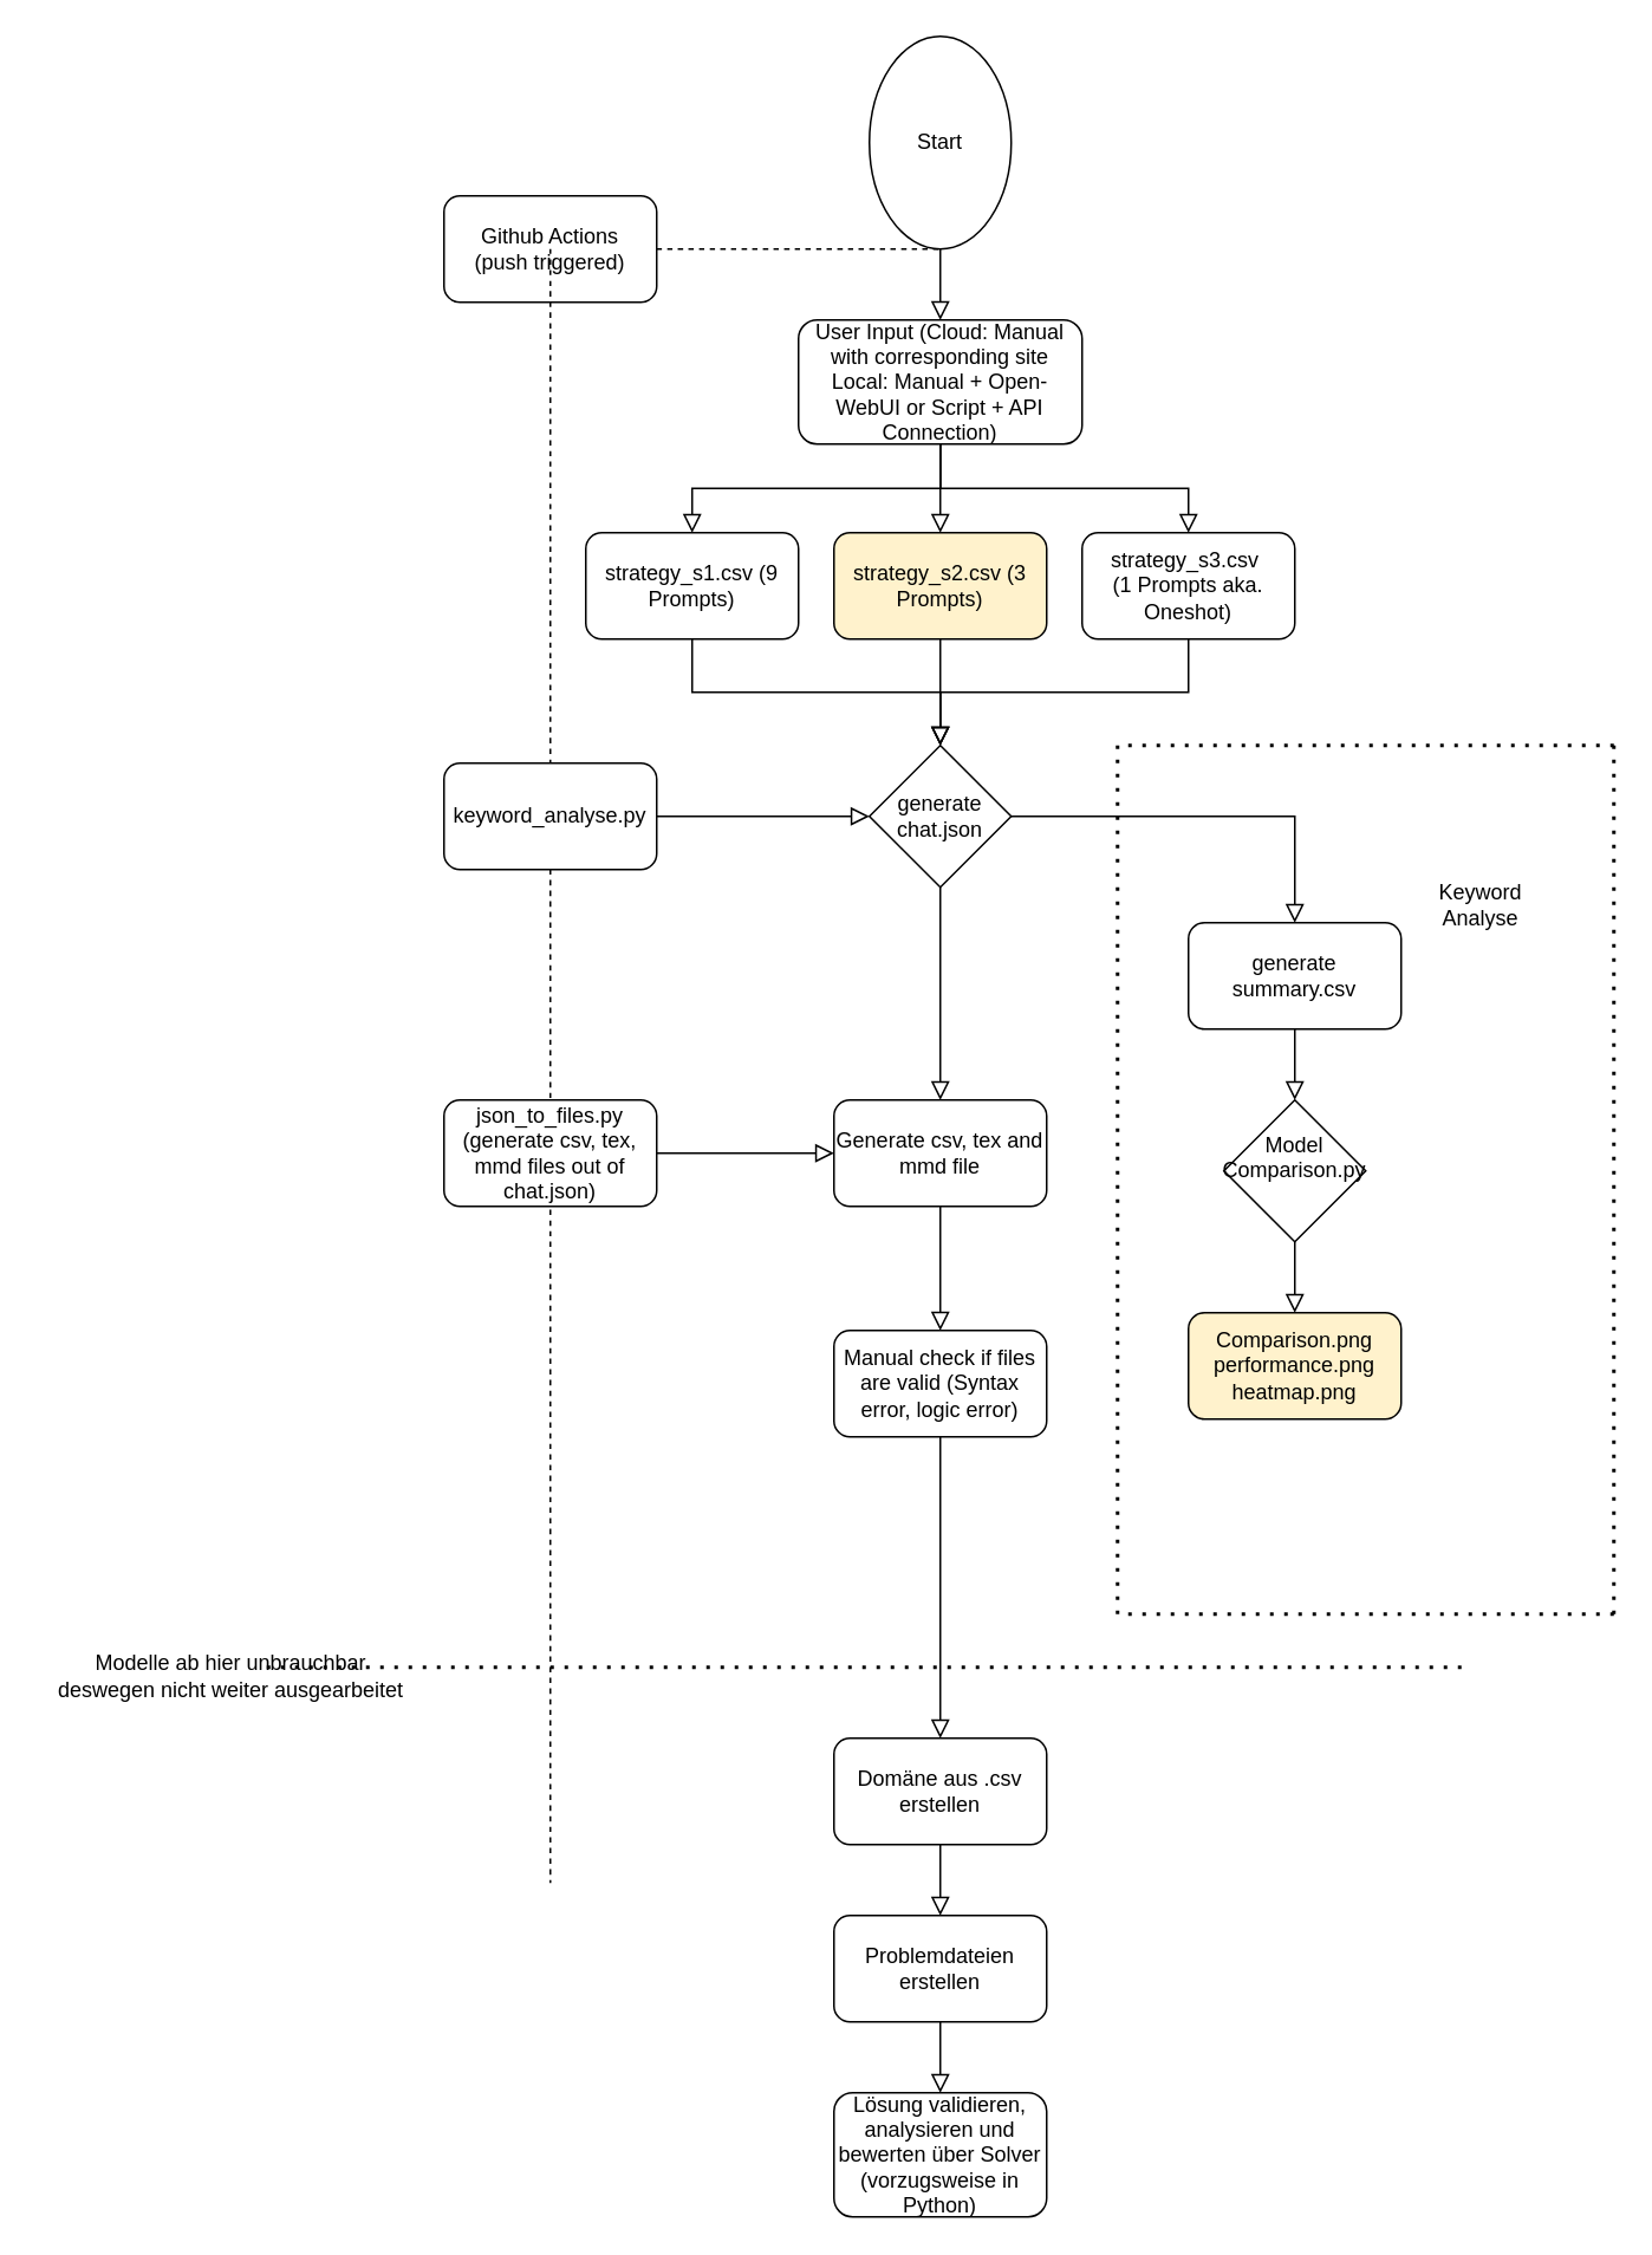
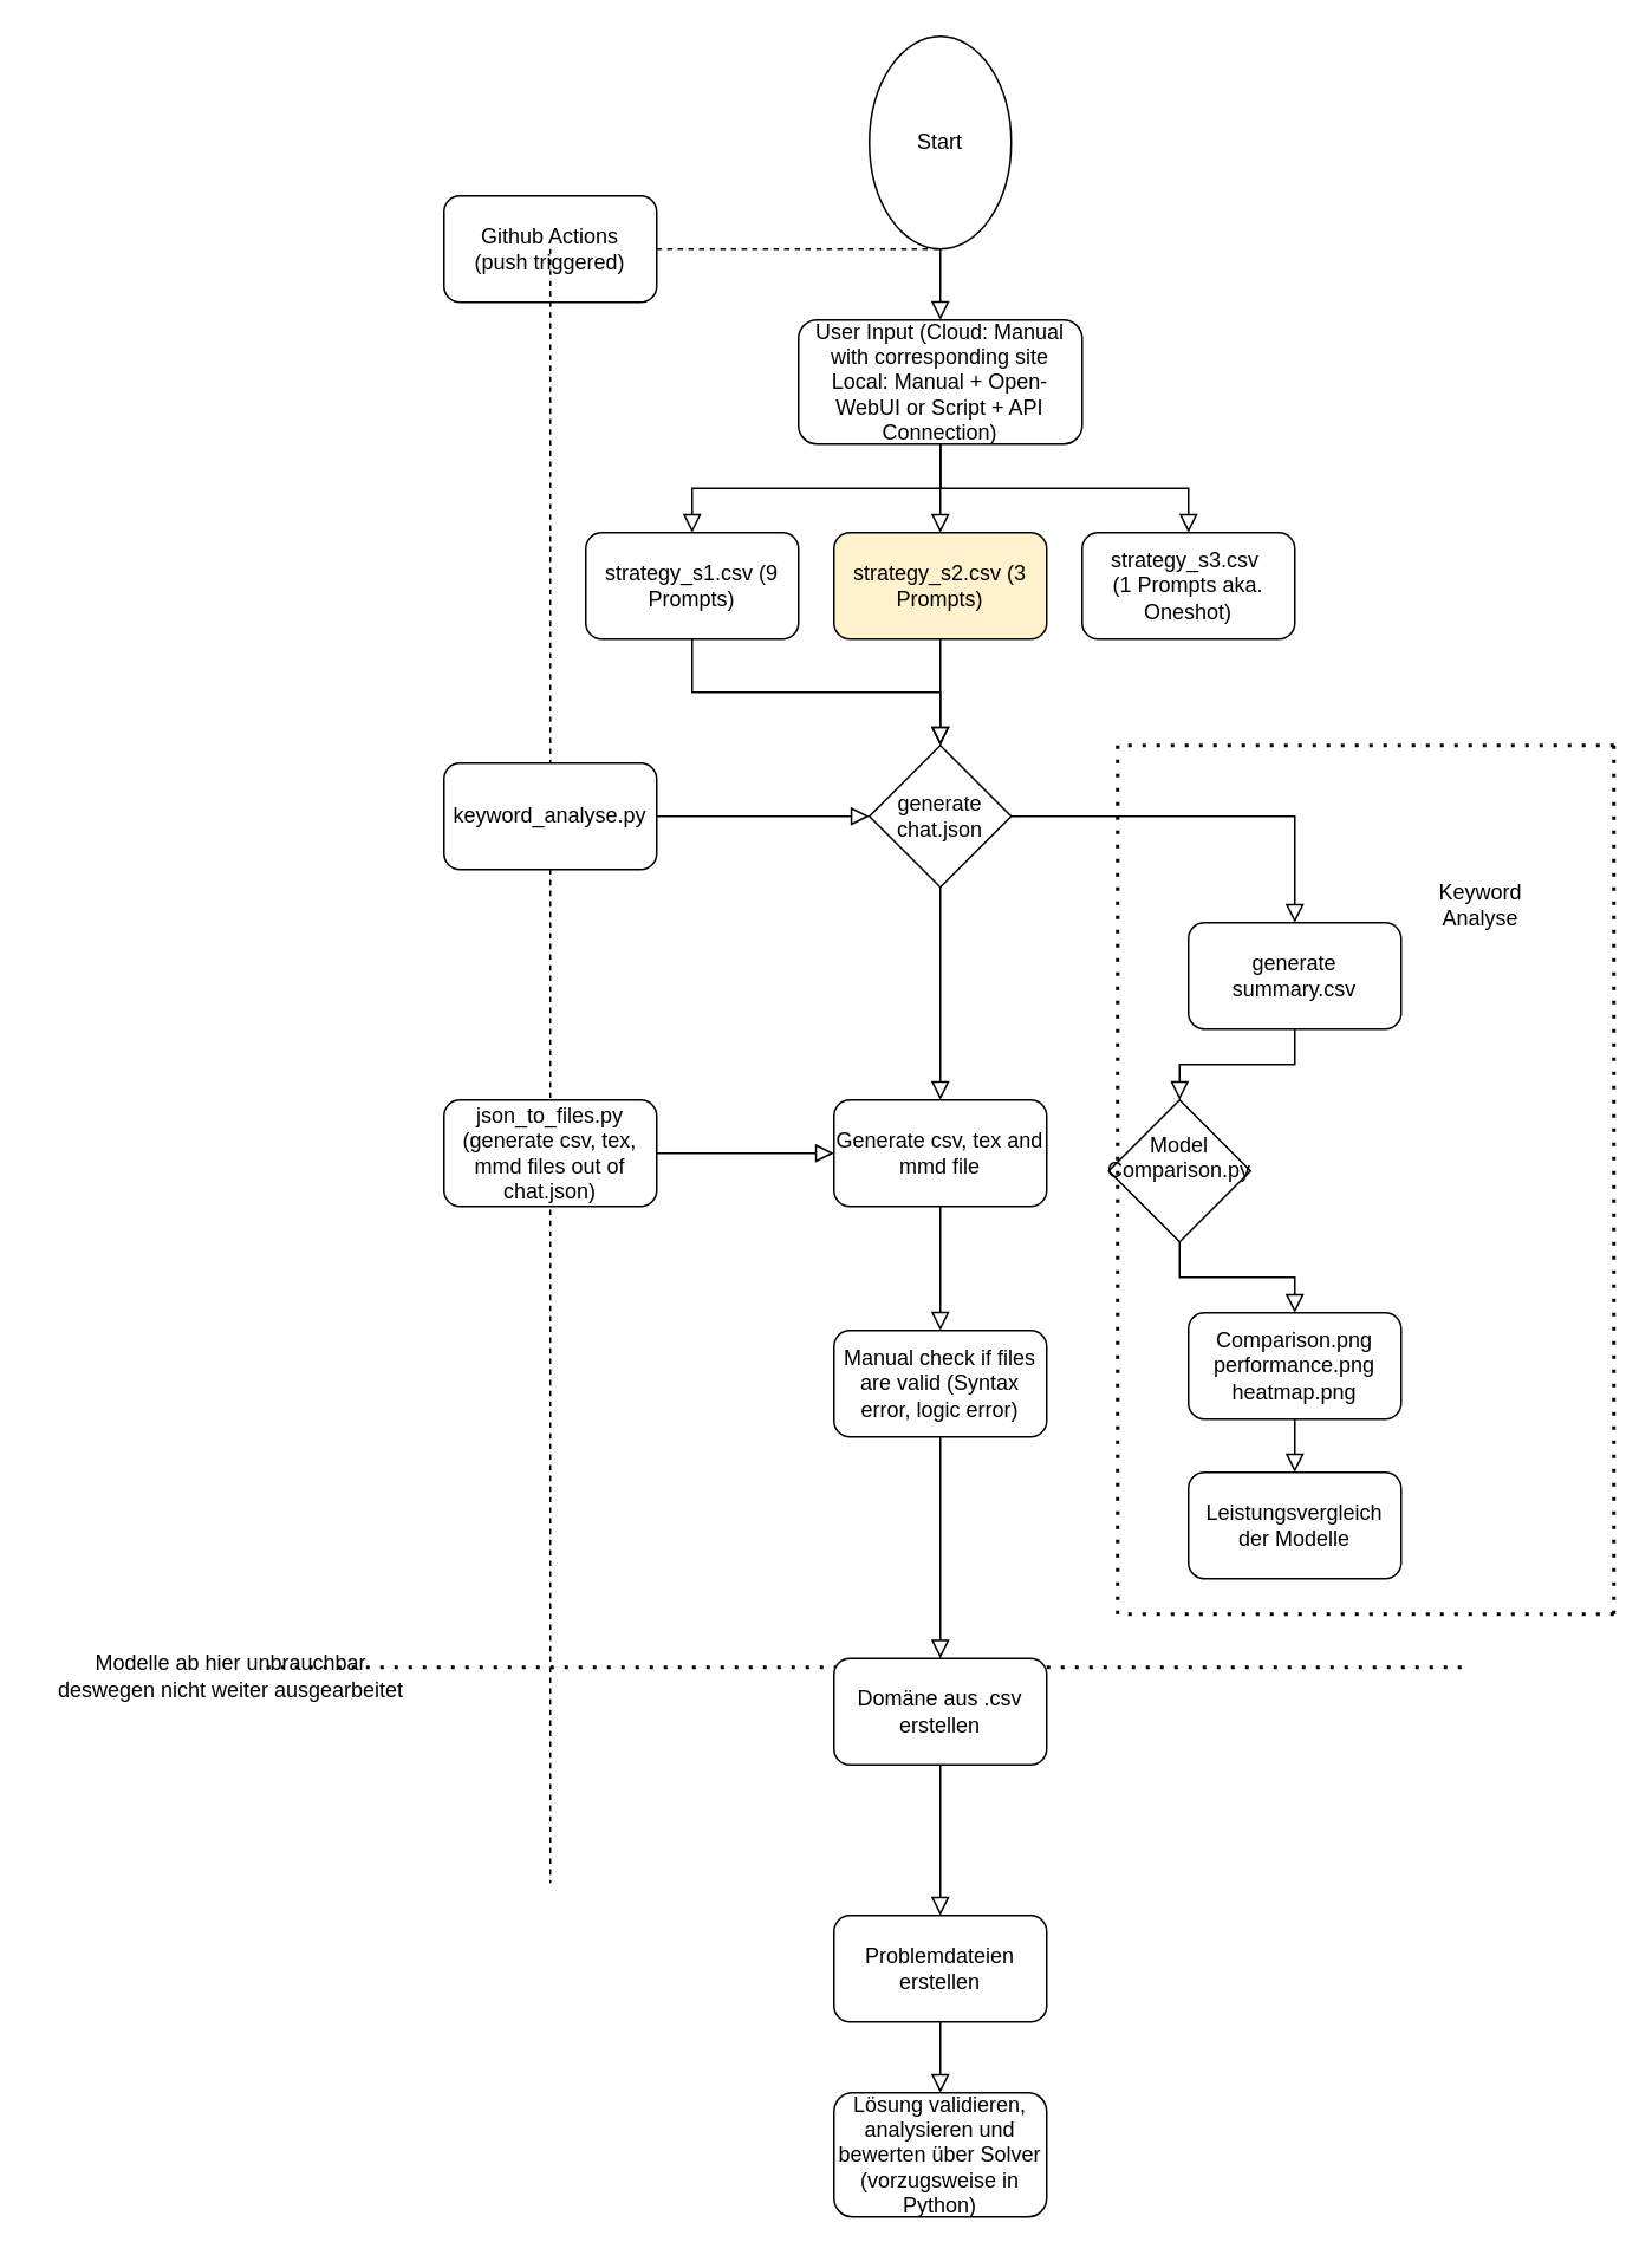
- <mxCell id="14" value="" style="rounded=0;html=1;jettySize=auto;orthogonalLoop=1;fontSize=11;endArrow=block;endFill=0;endSize=8;strokeWidth=1;shadow=0;labelBackgroundColor=none;edgeStyle=orthogonalEdgeStyle;exitX=0.5;exitY=1;exitDx=0;exitDy=0;" parent="1" source="8" target="11" edge="1"><mxGeometry relative="1" as="geometry"><mxPoint x="660" y="430" as="sourcePoint" /><mxPoint x="660" y="480" as="targetPoint" /><Array as="points" /></mxGeometry></mxCell>
- <mxCell id="29" value="&lt;div&gt;Model Comparison.py&lt;/div&gt;&lt;div&gt;&lt;br&gt;&lt;/div&gt;" style="rhombus;whiteSpace=wrap;html=1;" vertex="1" parent="1"><mxGeometry x="690" y="620" width="80" height="80" as="geometry" /></mxCell>
+ <mxCell id="29" value="&lt;div&gt;Model Comparison.py&lt;/div&gt;&lt;div&gt;&lt;br&gt;&lt;/div&gt;" style="rhombus;whiteSpace=wrap;html=1;" vertex="1" parent="1"><mxGeometry x="625" y="620" width="80" height="80" as="geometry" /></mxCell>
- <mxCell id="26" value="&lt;div&gt;Comparison.png&lt;/div&gt;&lt;div&gt;performance.png&lt;/div&gt;&lt;div&gt;heatmap.png&lt;/div&gt;" style="rounded=1;whiteSpace=wrap;html=1;fillColor=#fff2cc;" vertex="1" parent="1"><mxGeometry x="670" y="740" width="120" height="60" as="geometry" /></mxCell>
+ <mxCell id="26" value="&lt;div&gt;Comparison.png&lt;/div&gt;&lt;div&gt;performance.png&lt;/div&gt;&lt;div&gt;heatmap.png&lt;/div&gt;" style="rounded=1;whiteSpace=wrap;html=1;" vertex="1" parent="1"><mxGeometry x="670" y="740" width="120" height="60" as="geometry" /></mxCell>
+ <mxCell id="48" value="" style="rounded=0;html=1;jettySize=auto;orthogonalLoop=1;fontSize=11;endArrow=block;endFill=0;endSize=8;strokeWidth=1;shadow=0;labelBackgroundColor=none;edgeStyle=orthogonalEdgeStyle;entryX=0.5;entryY=0;entryDx=0;entryDy=0;exitX=0.5;exitY=1;exitDx=0;exitDy=0;" edge="1" parent="1" source="26" target="47"><mxGeometry relative="1" as="geometry"><mxPoint x="860" y="730" as="sourcePoint" /><mxPoint x="860" y="770" as="targetPoint" /><Array as="points" /></mxGeometry></mxCell>
+ <mxCell id="47" value="Leistungsvergleich der Modelle" style="rounded=1;whiteSpace=wrap;html=1;" vertex="1" parent="1"><mxGeometry x="670" y="830" width="120" height="60" as="geometry" /></mxCell>
- <mxCell id="34" value="Domäne aus .csv erstellen" style="rounded=1;whiteSpace=wrap;html=1;" vertex="1" parent="1"><mxGeometry x="470" y="980" width="120" height="60" as="geometry" /></mxCell>
+ <mxCell id="34" value="Domäne aus .csv erstellen" style="rounded=1;whiteSpace=wrap;html=1;" vertex="1" parent="1"><mxGeometry x="470" y="935" width="120" height="60" as="geometry" /></mxCell>
